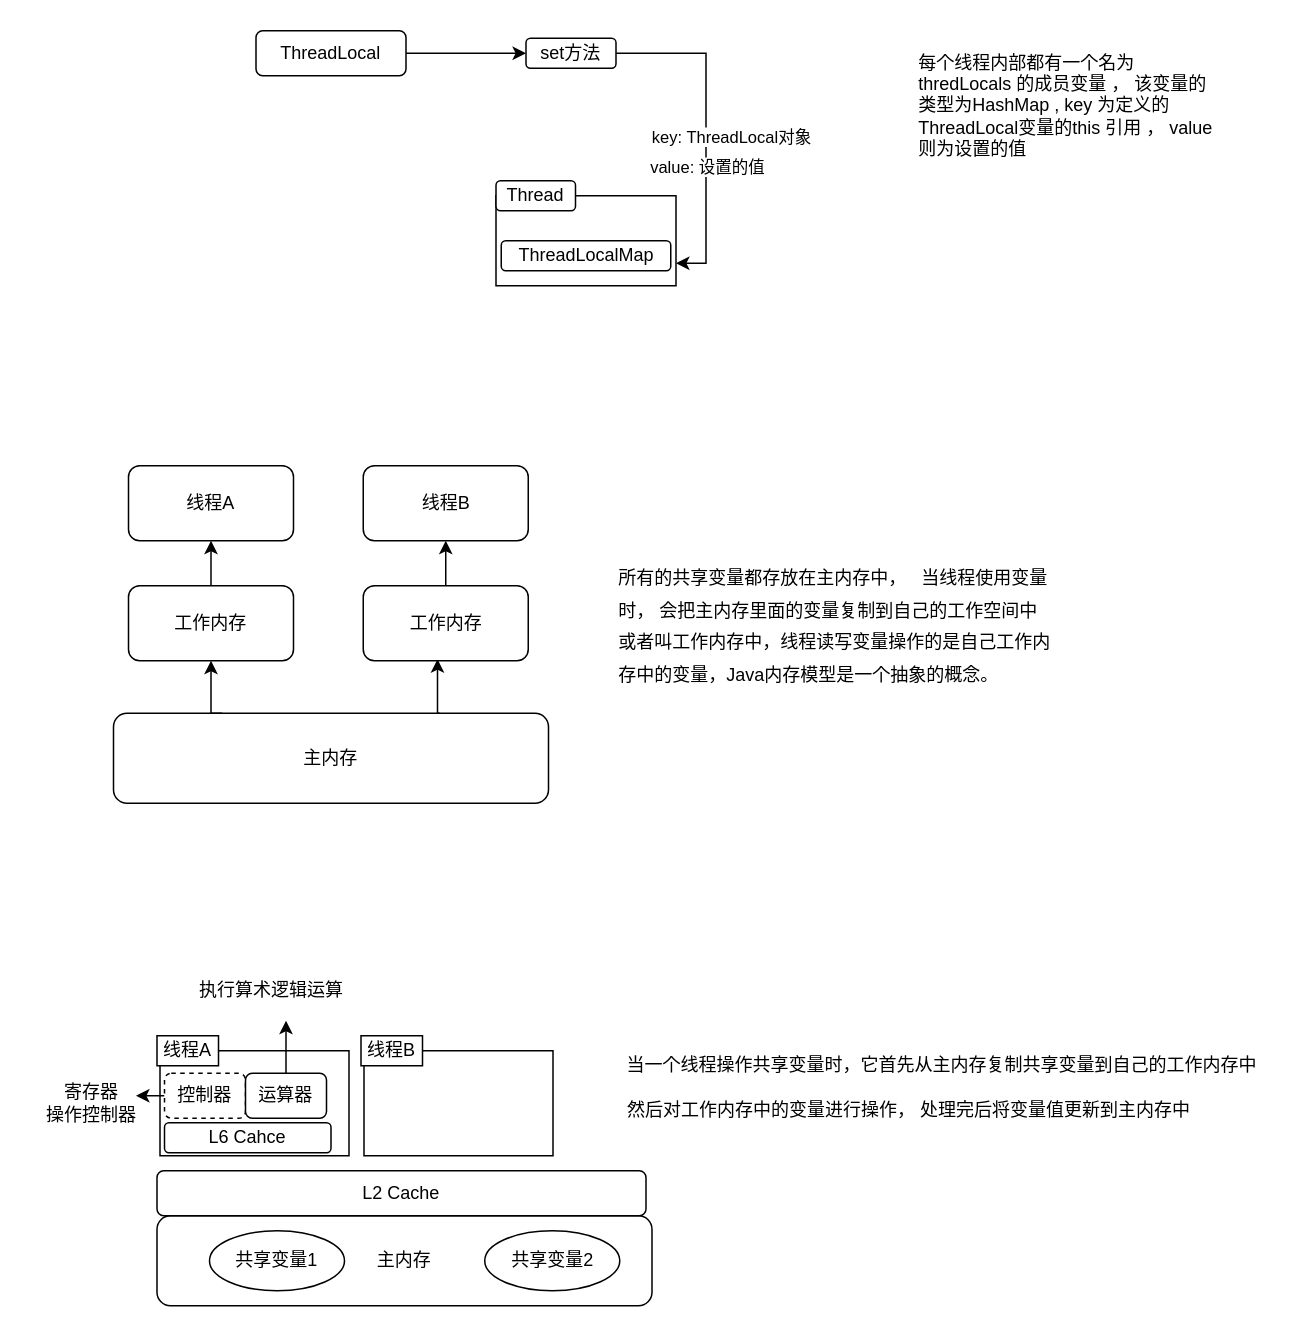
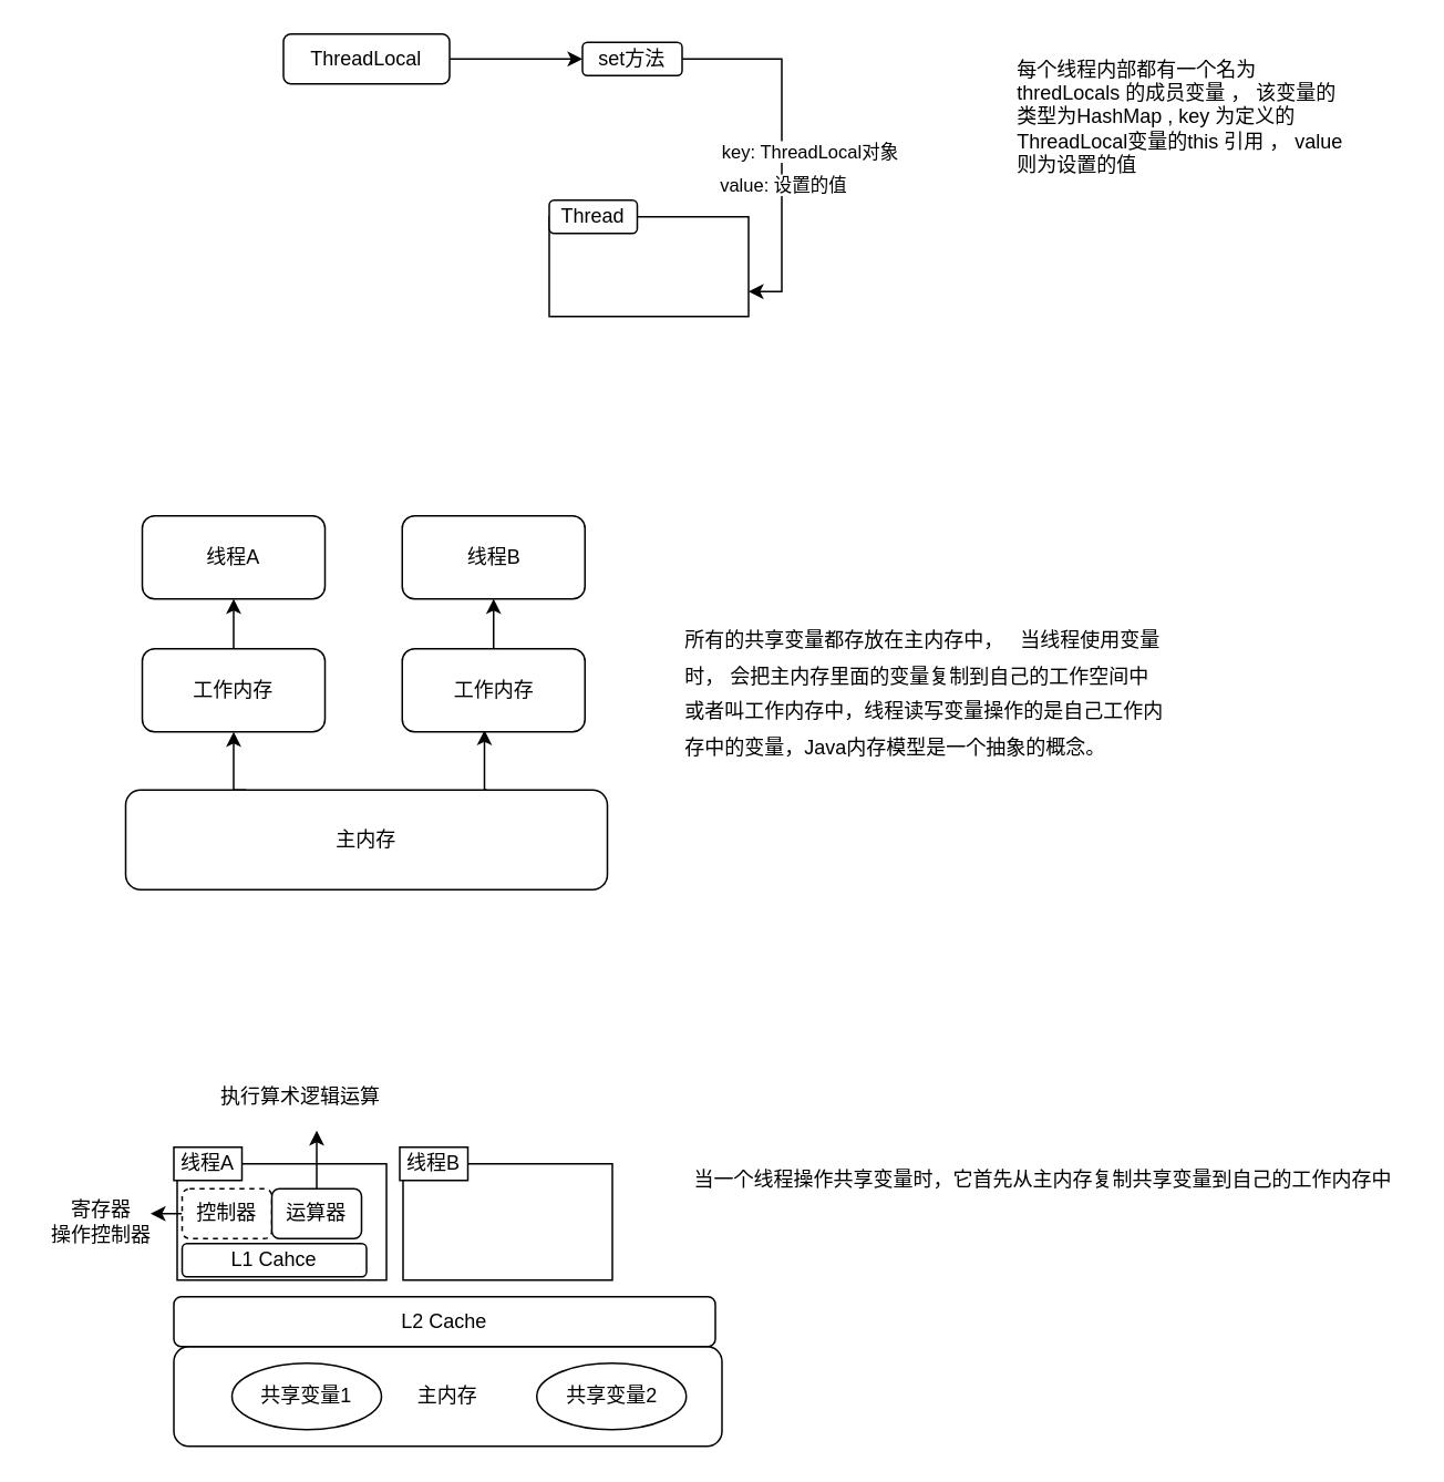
- <mxCell id="6" value="ThreadLocalMap" style="rounded=1;whiteSpace=wrap;html=1;" vertex="1" parent="1"><mxGeometry x="333.5" y="160" width="113" height="20" as="geometry" /></mxCell>
- <mxCell id="38" value="然后对工作内存中的变量进行操作， 处理完后将变量值更新到主内存中" style="text;html=1;align=center;verticalAlign=middle;resizable=0;points=[];autosize=1;strokeColor=none;" vertex="1" parent="1"><mxGeometry x="410" y="730" width="390" height="20" as="geometry" /></mxCell>
- <mxCell id="34" value="L6 Cahce" style="rounded=1;whiteSpace=wrap;html=1;align=center;verticalAlign=middle;" vertex="1" parent="1"><mxGeometry x="109" y="748" width="111" height="20" as="geometry" /></mxCell>
+ <mxCell id="34" value="L1 Cahce" style="rounded=1;whiteSpace=wrap;html=1;align=center;verticalAlign=middle;" vertex="1" parent="1"><mxGeometry x="109" y="748" width="111" height="20" as="geometry" /></mxCell>
